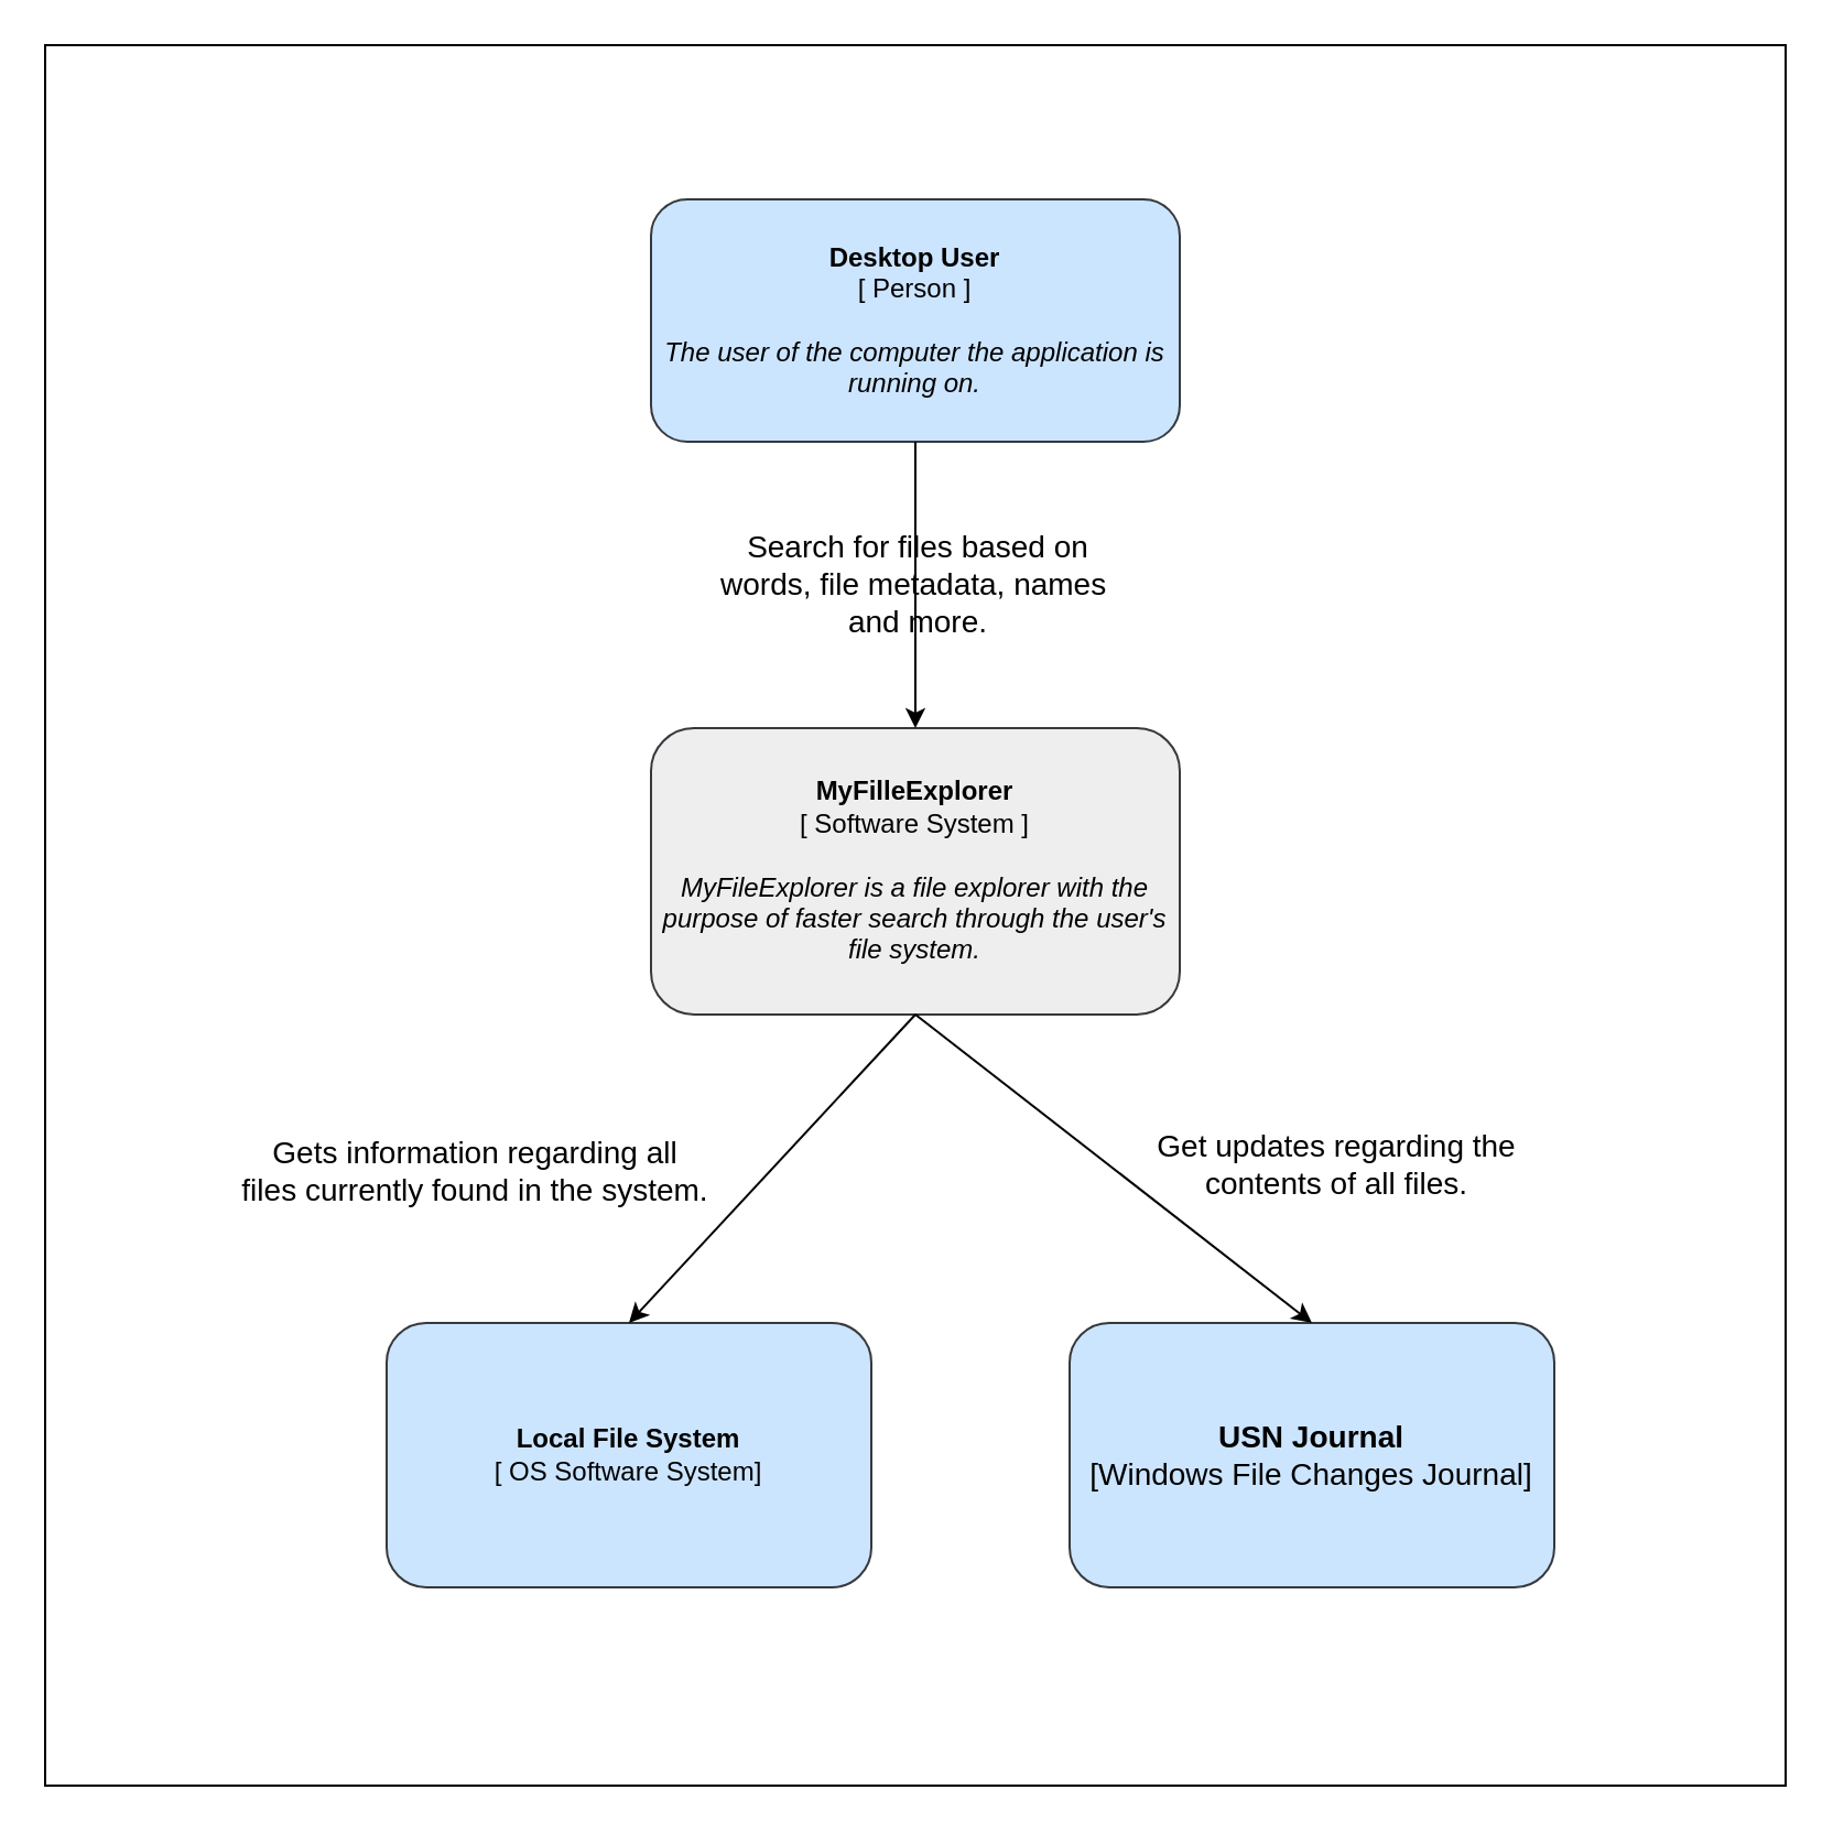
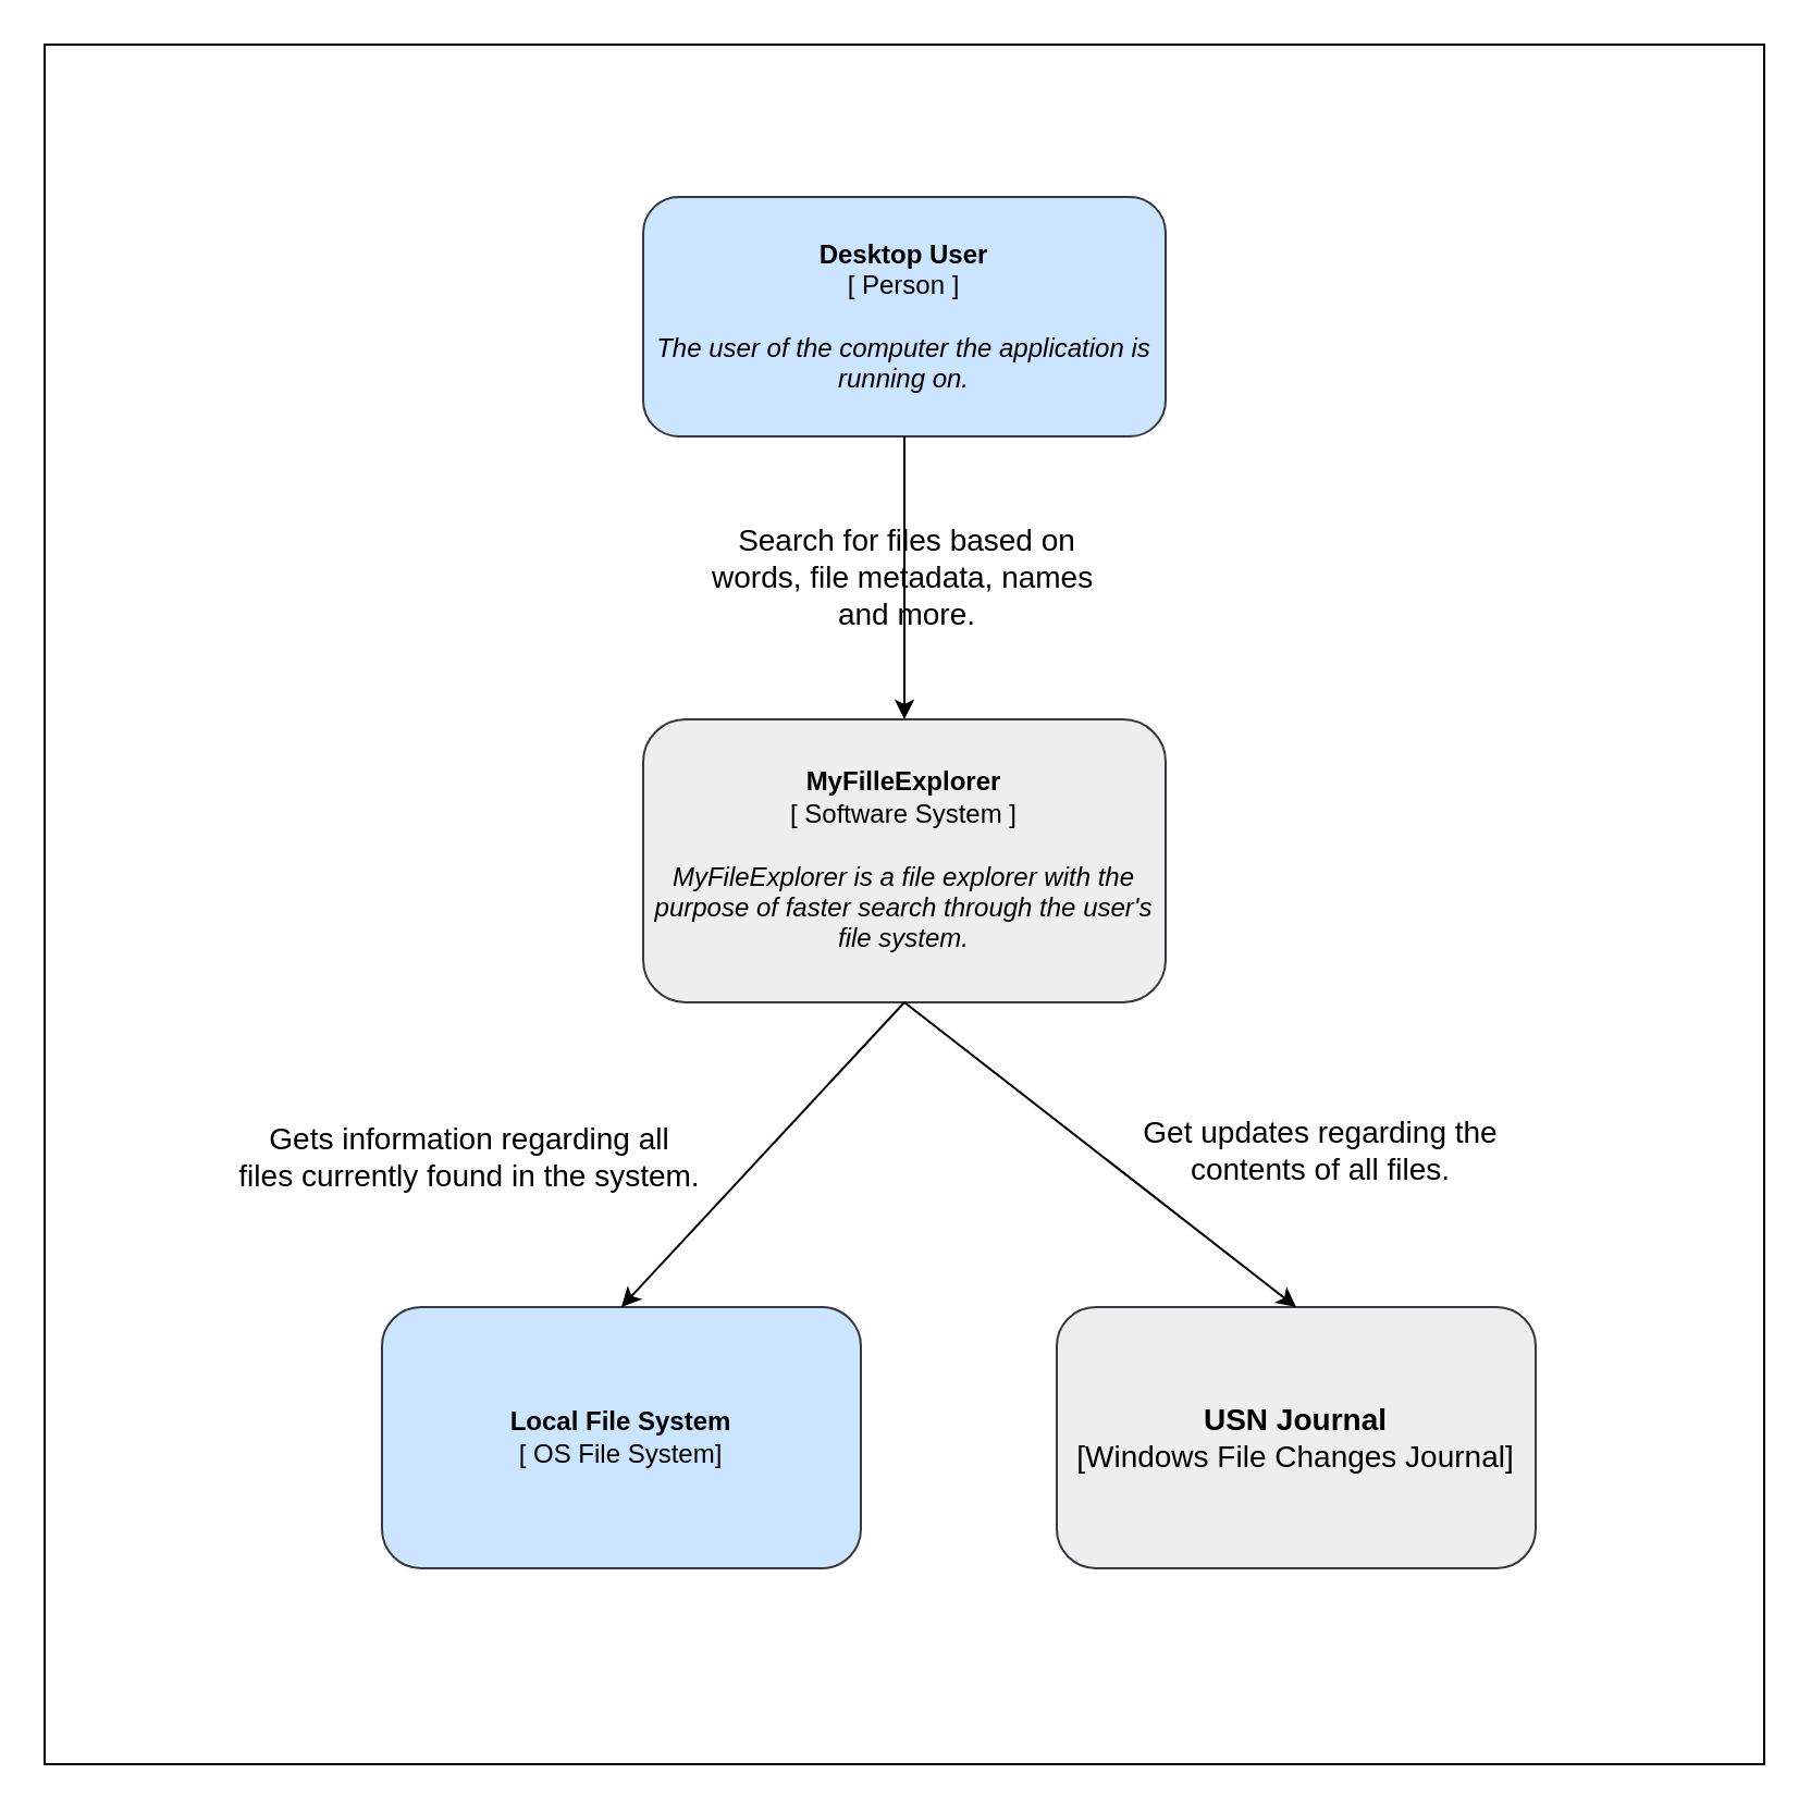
- <mxCell id="7" value="&lt;b&gt;Local File System&lt;br&gt;&lt;/b&gt;&lt;div&gt;[ OS Software System]&lt;/div&gt;" style="rounded=1;whiteSpace=wrap;html=1;fillColor=#cce5ff;strokeColor=#36393d;" parent="1" vertex="1"><mxGeometry x="175" y="600" width="220" height="120" as="geometry" /></mxCell>
+ <mxCell id="7" value="&lt;b&gt;Local File System&lt;br&gt;&lt;/b&gt;&lt;div&gt;[ OS File System]&lt;/div&gt;" style="rounded=1;whiteSpace=wrap;html=1;fillColor=#cce5ff;strokeColor=#36393d;" parent="1" vertex="1"><mxGeometry x="175" y="600" width="220" height="120" as="geometry" /></mxCell>
- <mxCell id="10" value="&lt;span style=&quot;font-size: 14px; background-color: initial;&quot;&gt;&lt;b&gt;USN Journal&lt;br&gt;&lt;/b&gt;[Windows File Changes Journal]&lt;/span&gt;" style="rounded=1;whiteSpace=wrap;html=1;fillColor=#cce5ff;strokeColor=#36393d;" parent="1" vertex="1"><mxGeometry x="485" y="600" width="220" height="120" as="geometry" /></mxCell>
+ <mxCell id="10" value="&lt;span style=&quot;font-size: 14px; background-color: initial;&quot;&gt;&lt;b&gt;USN Journal&lt;br&gt;&lt;/b&gt;[Windows File Changes Journal]&lt;/span&gt;" style="rounded=1;whiteSpace=wrap;html=1;fillColor=#eeeeee;strokeColor=#36393d;" parent="1" vertex="1"><mxGeometry x="485" y="600" width="220" height="120" as="geometry" /></mxCell>
